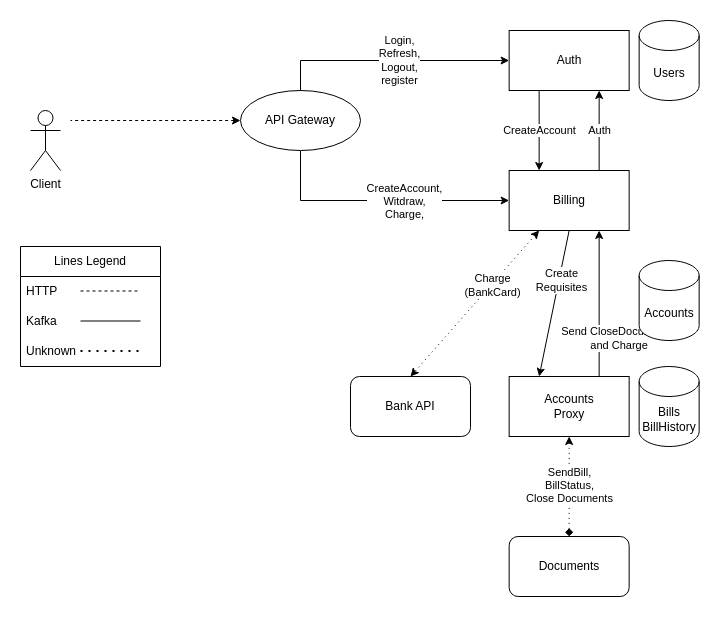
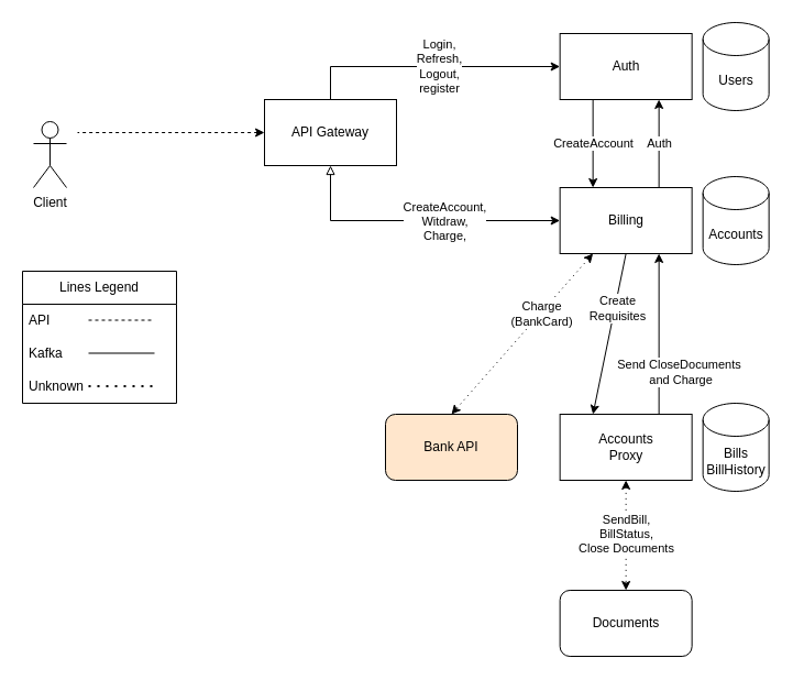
- <mxCell id="35" value="API Gateway" style="ellipse;whiteSpace=wrap;html=1;" parent="1" vertex="1"><mxGeometry x="240" y="90" width="120" height="60" as="geometry" /></mxCell>
+ <mxCell id="35" value="API Gateway" style="rounded=0;whiteSpace=wrap;html=1;" parent="1" vertex="1"><mxGeometry x="240" y="90" width="120" height="60" as="geometry" /></mxCell>
- <mxCell id="7" style="edgeStyle=orthogonalEdgeStyle;rounded=0;orthogonalLoop=1;jettySize=auto;html=1;startArrow=classic;startFill=1;endArrow=none;endFill=0;entryX=0.5;entryY=1;entryDx=0;entryDy=0;exitX=0;exitY=0.5;exitDx=0;exitDy=0;" parent="1" source="17" target="35" edge="1"><mxGeometry relative="1" as="geometry"><mxPoint x="70" y="130" as="targetPoint" /><mxPoint x="200" y="200" as="sourcePoint" /></mxGeometry></mxCell>
+ <mxCell id="7" style="edgeStyle=orthogonalEdgeStyle;rounded=0;orthogonalLoop=1;jettySize=auto;html=1;startArrow=classic;startFill=1;endArrow=block;endFill=0;entryX=0.5;entryY=1;entryDx=0;entryDy=0;exitX=0;exitY=0.5;exitDx=0;exitDy=0;" parent="1" source="17" target="35" edge="1"><mxGeometry relative="1" as="geometry"><mxPoint x="70" y="130" as="targetPoint" /><mxPoint x="200" y="200" as="sourcePoint" /></mxGeometry></mxCell>
- <mxCell id="28" value="HTTP" style="text;strokeColor=none;fillColor=none;align=left;verticalAlign=middle;spacingLeft=4;spacingRight=4;overflow=hidden;points=[[0,0.5],[1,0.5]];portConstraint=eastwest;rotatable=0;whiteSpace=wrap;html=1;" parent="27" vertex="1"><mxGeometry y="30" width="140" height="30" as="geometry" /></mxCell>
+ <mxCell id="28" value="API" style="text;strokeColor=none;fillColor=none;align=left;verticalAlign=middle;spacingLeft=4;spacingRight=4;overflow=hidden;points=[[0,0.5],[1,0.5]];portConstraint=eastwest;rotatable=0;whiteSpace=wrap;html=1;" parent="27" vertex="1"><mxGeometry y="30" width="140" height="30" as="geometry" /></mxCell>
- <mxCell id="25" value="Accounts" style="shape=cylinder3;whiteSpace=wrap;html=1;boundedLbl=1;backgroundOutline=1;size=15;" parent="1" vertex="1"><mxGeometry x="638.65" y="260" width="60" height="80" as="geometry" /></mxCell>
+ <mxCell id="25" value="Accounts" style="shape=cylinder3;whiteSpace=wrap;html=1;boundedLbl=1;backgroundOutline=1;size=15;" parent="1" vertex="1"><mxGeometry x="638.65" y="160" width="60" height="80" as="geometry" /></mxCell>
- <mxCell id="22" value="Bank API" style="rounded=1;whiteSpace=wrap;html=1;" parent="1" vertex="1"><mxGeometry x="350" y="376" width="120" height="60" as="geometry" /></mxCell>
+ <mxCell id="22" value="Bank API" style="rounded=1;whiteSpace=wrap;html=1;fillColor=#ffe6cc;" parent="1" vertex="1"><mxGeometry x="350" y="376" width="120" height="60" as="geometry" /></mxCell>
- <mxCell id="18" style="edgeStyle=orthogonalEdgeStyle;rounded=0;orthogonalLoop=1;jettySize=auto;html=1;entryX=0.5;entryY=0;entryDx=0;entryDy=0;startArrow=classic;startFill=1;endArrow=diamond;endFill=1;exitX=0.5;exitY=1;exitDx=0;exitDy=0;dashed=1;dashPattern=1 4;" parent="1" source="20" target="21" edge="1"><mxGeometry relative="1" as="geometry"><mxPoint x="578.65" y="446" as="sourcePoint" /></mxGeometry></mxCell>
+ <mxCell id="18" style="edgeStyle=orthogonalEdgeStyle;rounded=0;orthogonalLoop=1;jettySize=auto;html=1;entryX=0.5;entryY=0;entryDx=0;entryDy=0;startArrow=classic;startFill=1;endArrow=classic;endFill=1;exitX=0.5;exitY=1;exitDx=0;exitDy=0;dashed=1;dashPattern=1 4;" parent="1" source="20" target="21" edge="1"><mxGeometry relative="1" as="geometry"><mxPoint x="578.65" y="446" as="sourcePoint" /></mxGeometry></mxCell>
